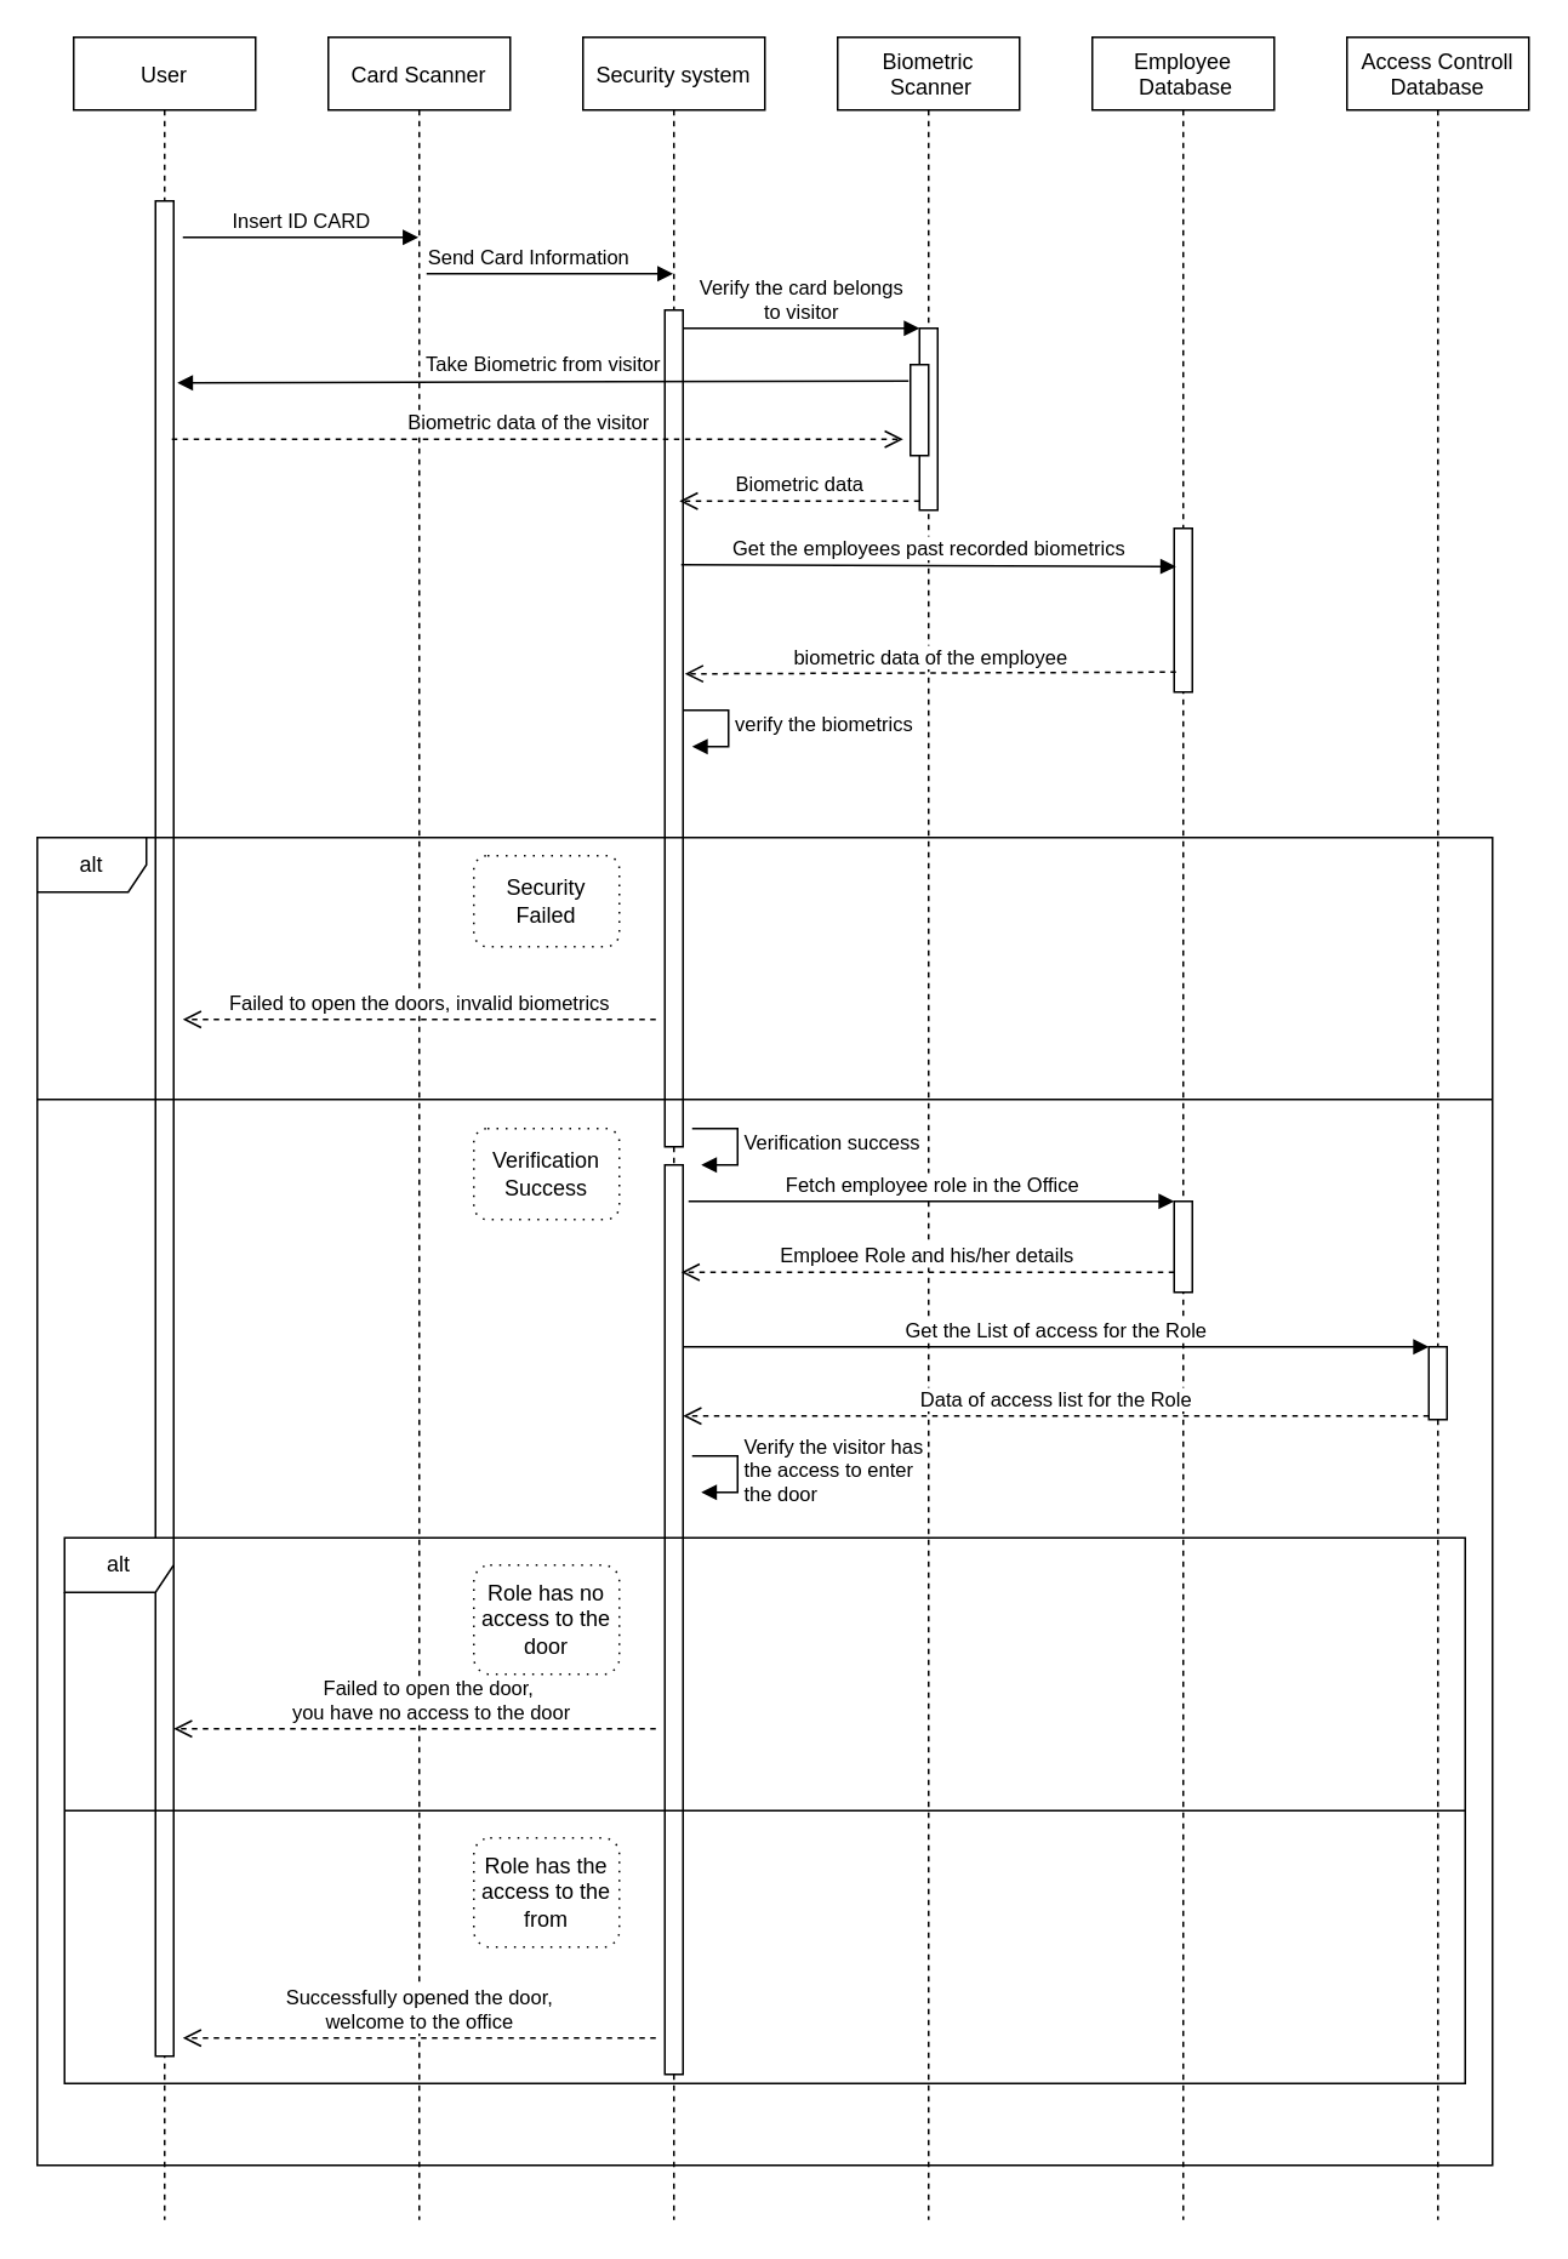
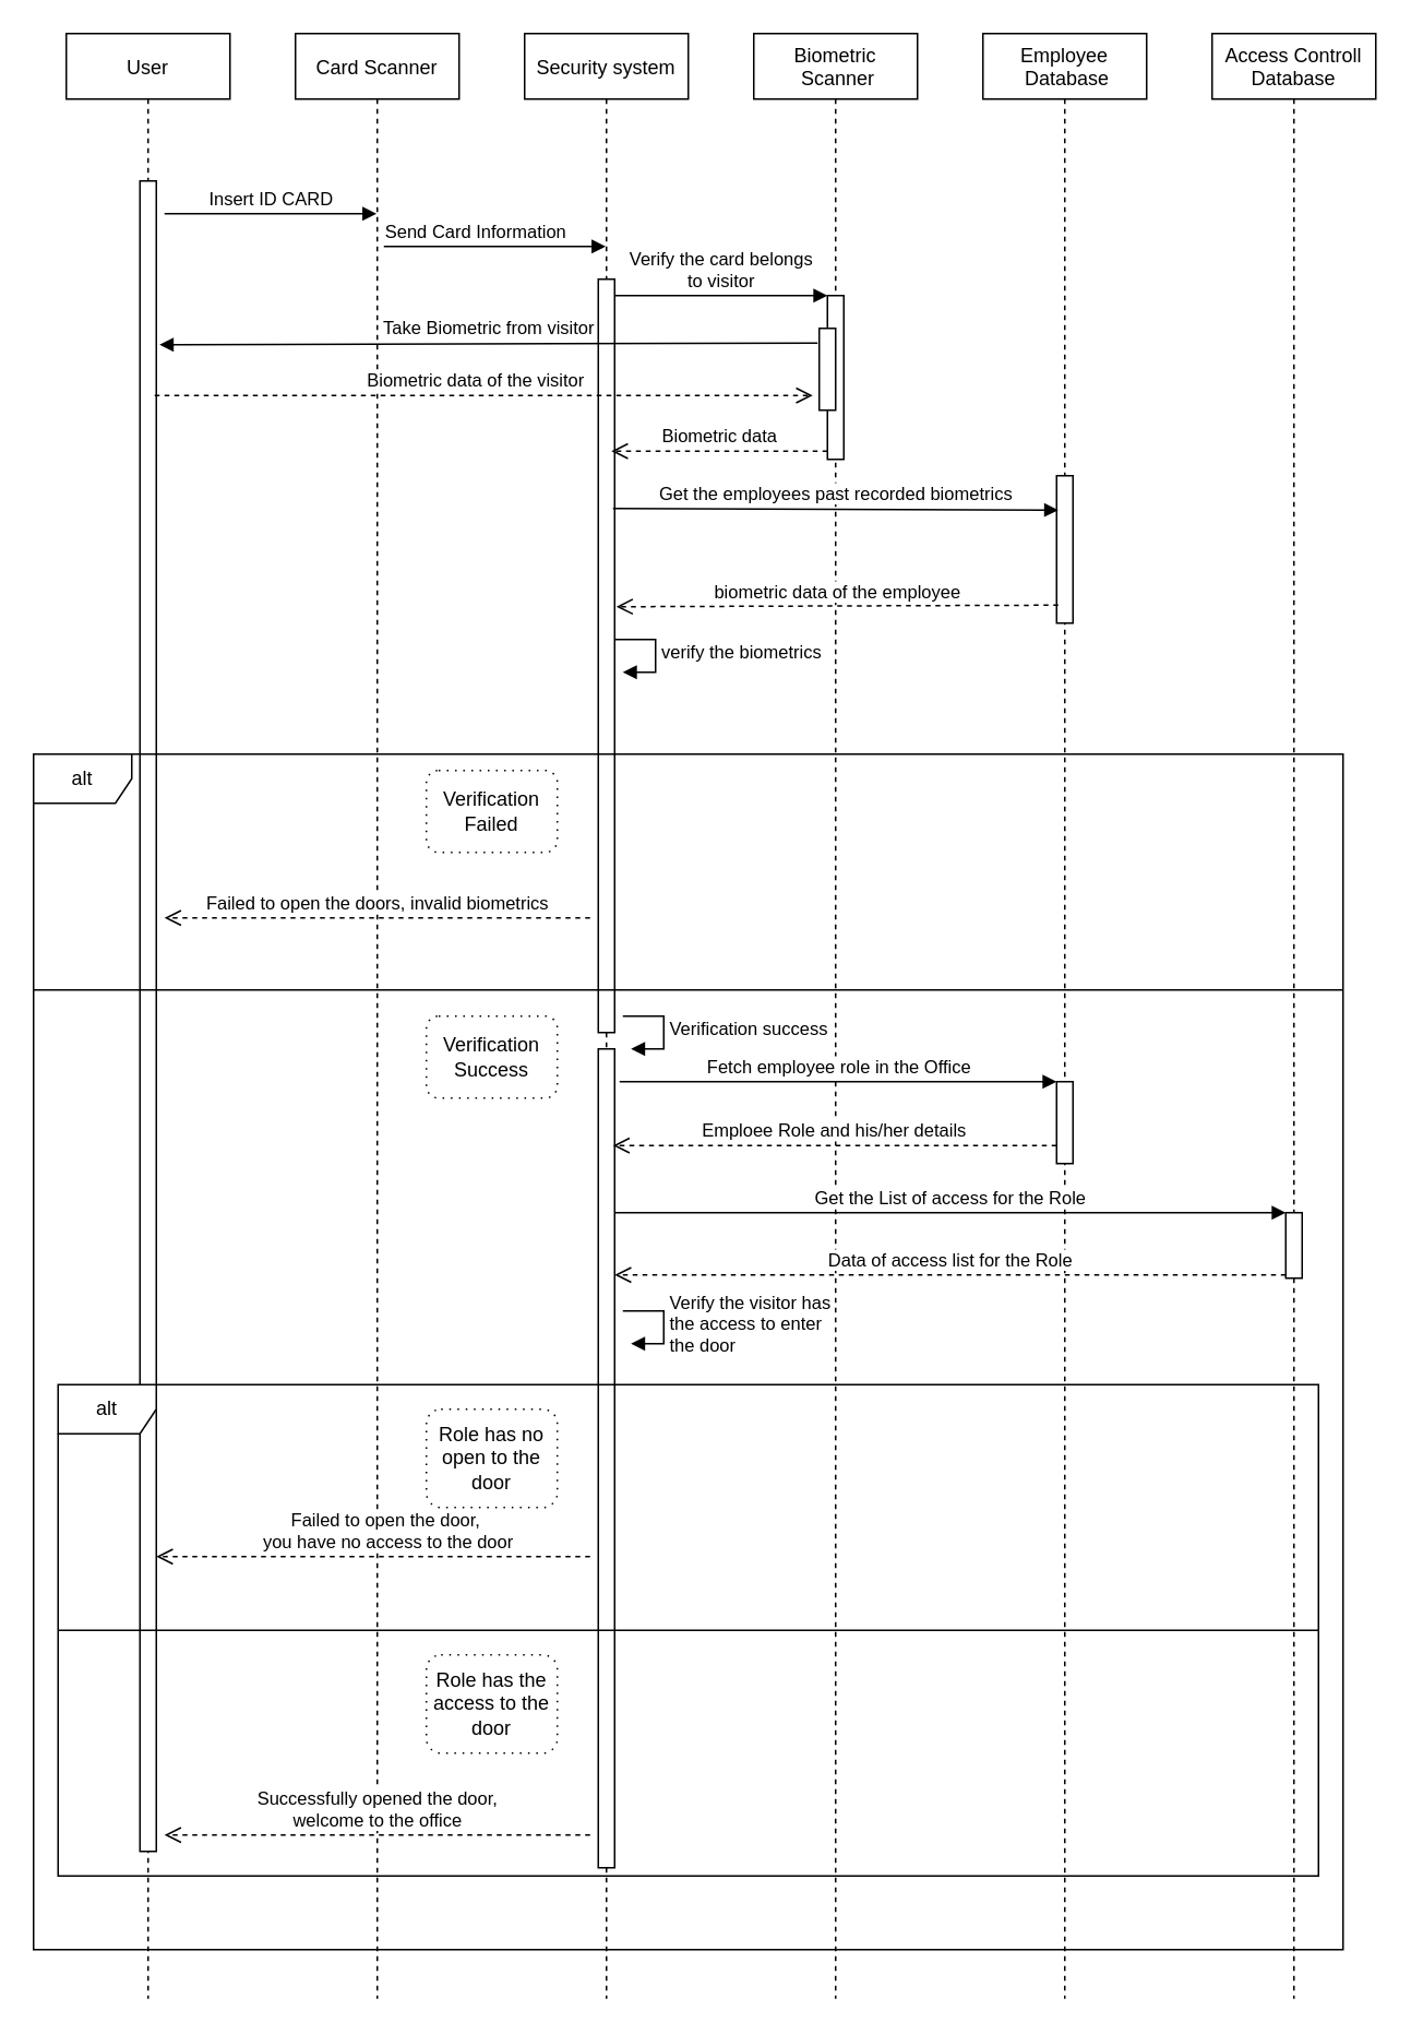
- <mxCell id="39" value="Security&lt;br&gt;Failed" style="shape=ext;rounded=1;html=1;whiteSpace=wrap;dashed=1;dashPattern=1 4;" vertex="1" parent="1"><mxGeometry x="260" y="470" width="80" height="50" as="geometry" /></mxCell>
+ <mxCell id="39" value="Verification&lt;br&gt;Failed" style="shape=ext;rounded=1;html=1;whiteSpace=wrap;dashed=1;dashPattern=1 4;" vertex="1" parent="1"><mxGeometry x="260" y="470" width="80" height="50" as="geometry" /></mxCell>
- <mxCell id="40" value="Role has no access to the door" style="shape=ext;rounded=1;html=1;whiteSpace=wrap;dashed=1;dashPattern=1 4;" vertex="1" parent="1"><mxGeometry x="260" y="860" width="80" height="60" as="geometry" /></mxCell>
+ <mxCell id="40" value="Role has no open to the door" style="shape=ext;rounded=1;html=1;whiteSpace=wrap;dashed=1;dashPattern=1 4;" vertex="1" parent="1"><mxGeometry x="260" y="860" width="80" height="60" as="geometry" /></mxCell>
- <mxCell id="41" value="Role has the access to the from" style="shape=ext;rounded=1;html=1;whiteSpace=wrap;dashed=1;dashPattern=1 4;" vertex="1" parent="1"><mxGeometry x="260" y="1010" width="80" height="60" as="geometry" /></mxCell>
+ <mxCell id="41" value="Role has the access to the door" style="shape=ext;rounded=1;html=1;whiteSpace=wrap;dashed=1;dashPattern=1 4;" vertex="1" parent="1"><mxGeometry x="260" y="1010" width="80" height="60" as="geometry" /></mxCell>
